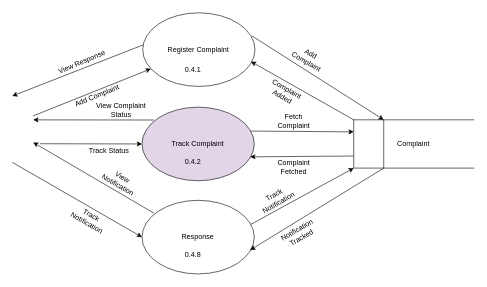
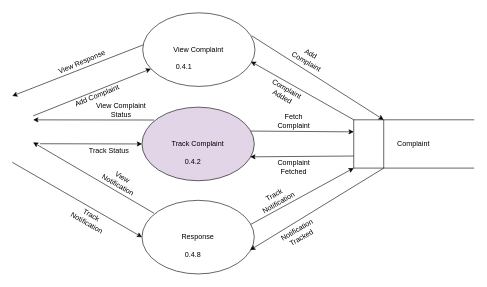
- <mxCell id="4" value="Register Complaint" style="ellipse;whiteSpace=wrap;html=1;" parent="1" vertex="1"><mxGeometry x="237.433" y="20.6" width="187.213" height="122.73" as="geometry" /></mxCell>
+ <mxCell id="4" value="View Complaint" style="ellipse;whiteSpace=wrap;html=1;" parent="1" vertex="1"><mxGeometry x="237.433" y="20.6" width="187.213" height="122.73" as="geometry" /></mxCell>
- <mxCell id="9" value="0.4.1" style="text;html=1;align=center;verticalAlign=middle;resizable=0;points=[];autosize=1;strokeColor=none;fillColor=none;" parent="1" vertex="1"><mxGeometry x="296.271" y="100.375" width="50" height="30" as="geometry" /></mxCell>
+ <mxCell id="9" value="0.4.1" style="text;html=1;align=center;verticalAlign=middle;resizable=0;points=[];autosize=1;strokeColor=none;fillColor=none;" parent="1" vertex="1"><mxGeometry x="281.271" y="95.375" width="50" height="30" as="geometry" /></mxCell>
